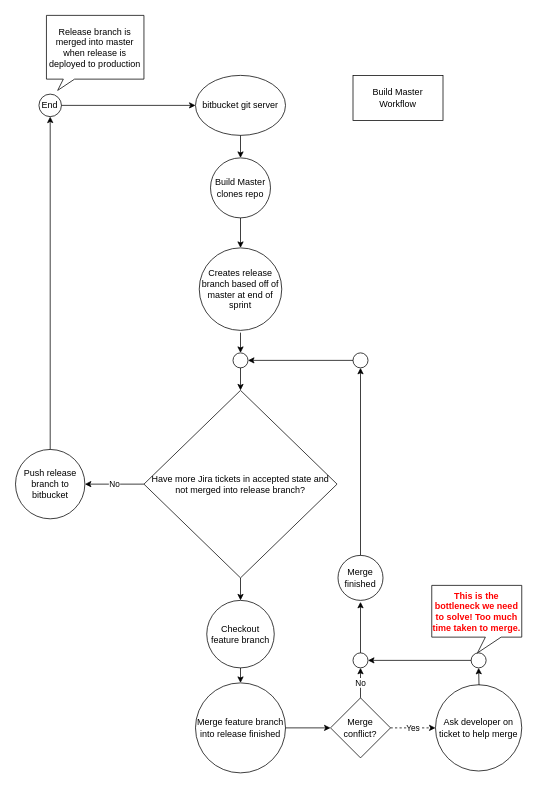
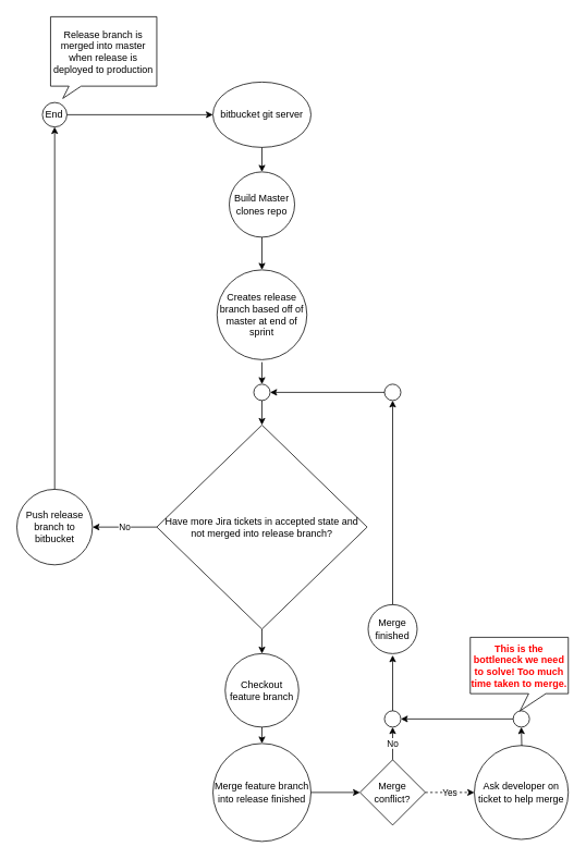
- <mxCell id="3" value="&lt;font style=&quot;vertical-align: inherit&quot;&gt;&lt;font style=&quot;vertical-align: inherit&quot;&gt;Build Master Workflow&lt;/font&gt;&lt;/font&gt;" style="rounded=0;whiteSpace=wrap;html=1;" parent="1" vertex="1"><mxGeometry x="470" y="100" width="120" height="60" as="geometry" /></mxCell>
